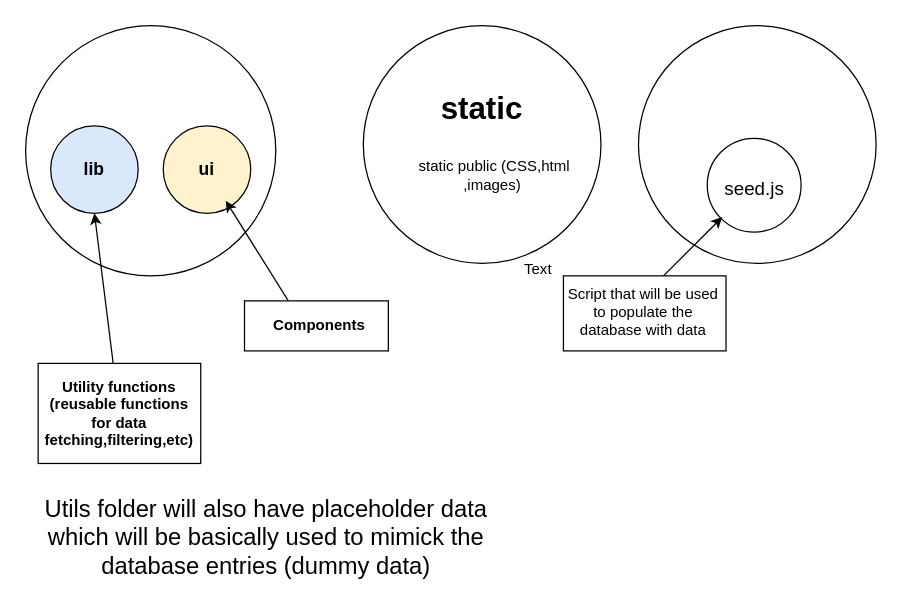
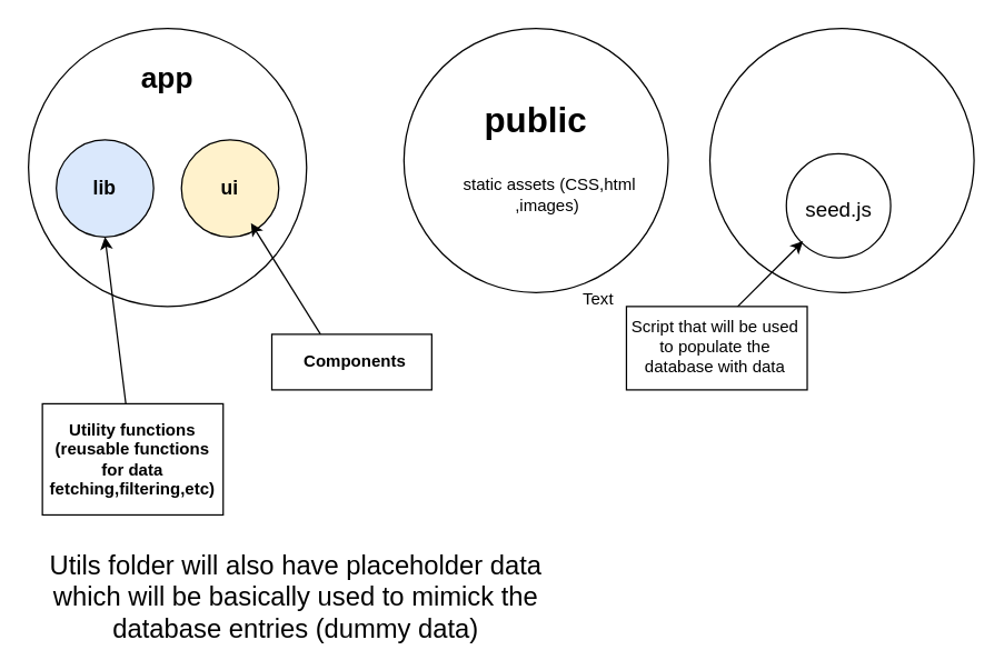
+ <mxCell id="3" value="&lt;b&gt;&lt;font style=&quot;font-size: 21px;&quot;&gt;app&lt;/font&gt;&lt;/b&gt;" style="text;html=1;strokeColor=none;fillColor=none;align=center;verticalAlign=middle;whiteSpace=wrap;rounded=0;" vertex="1" parent="1"><mxGeometry x="90" y="40" width="60" height="30" as="geometry" /></mxCell>
- <mxCell id="13" value="&lt;font style=&quot;font-size: 25px;&quot;&gt;&lt;b&gt;static&lt;/b&gt;&lt;/font&gt;" style="text;html=1;strokeColor=none;fillColor=none;align=center;verticalAlign=middle;whiteSpace=wrap;rounded=0;" vertex="1" parent="1"><mxGeometry x="340" y="60" width="90" height="50" as="geometry" /></mxCell>
+ <mxCell id="13" value="&lt;font style=&quot;font-size: 25px;&quot;&gt;&lt;b&gt;public&lt;/b&gt;&lt;/font&gt;" style="text;html=1;strokeColor=none;fillColor=none;align=center;verticalAlign=middle;whiteSpace=wrap;rounded=0;" vertex="1" parent="1"><mxGeometry x="340" y="60" width="90" height="50" as="geometry" /></mxCell>
- <mxCell id="14" value="static public (CSS,html ,images)&amp;nbsp;" style="text;html=1;strokeColor=none;fillColor=none;align=center;verticalAlign=middle;whiteSpace=wrap;rounded=0;" vertex="1" parent="1"><mxGeometry x="330" y="120" width="130" height="40" as="geometry" /></mxCell>
+ <mxCell id="14" value="static assets (CSS,html ,images)&amp;nbsp;" style="text;html=1;strokeColor=none;fillColor=none;align=center;verticalAlign=middle;whiteSpace=wrap;rounded=0;" vertex="1" parent="1"><mxGeometry x="330" y="120" width="130" height="40" as="geometry" /></mxCell>
